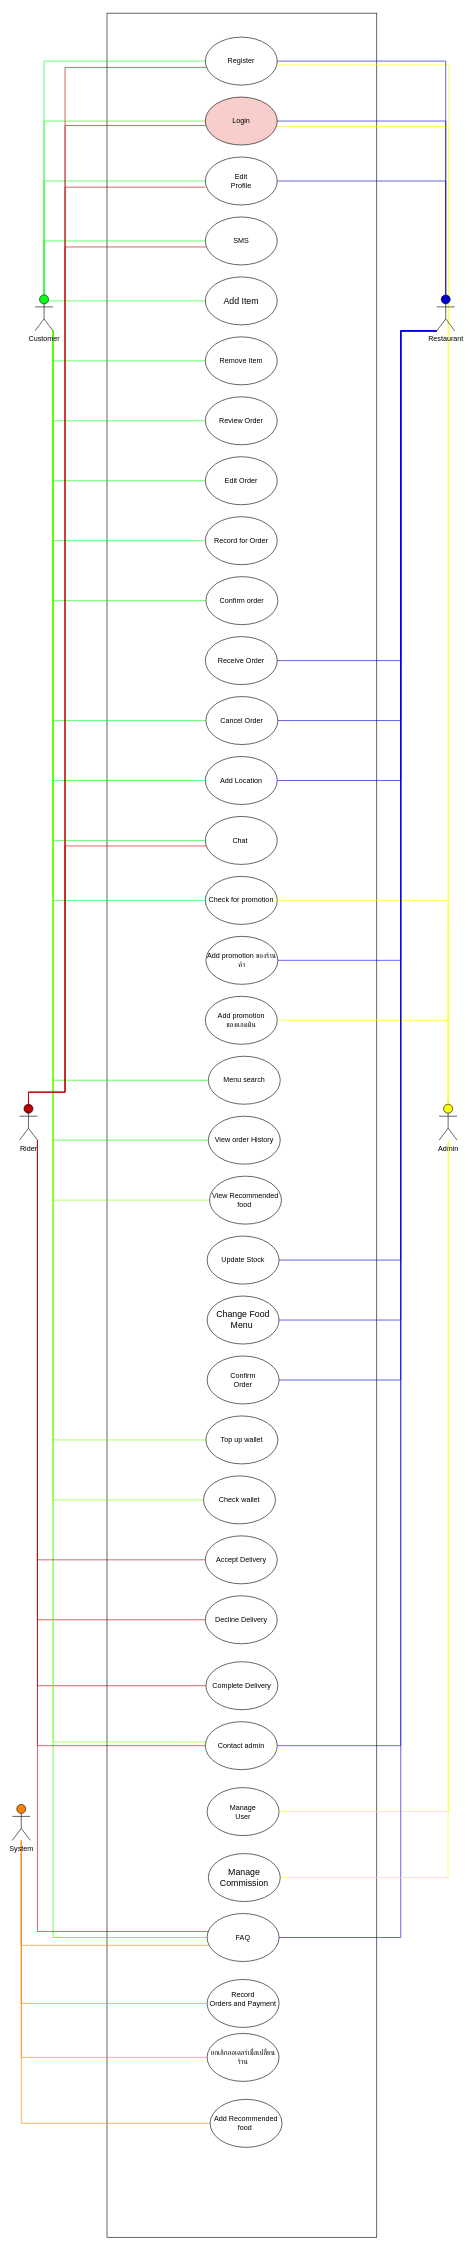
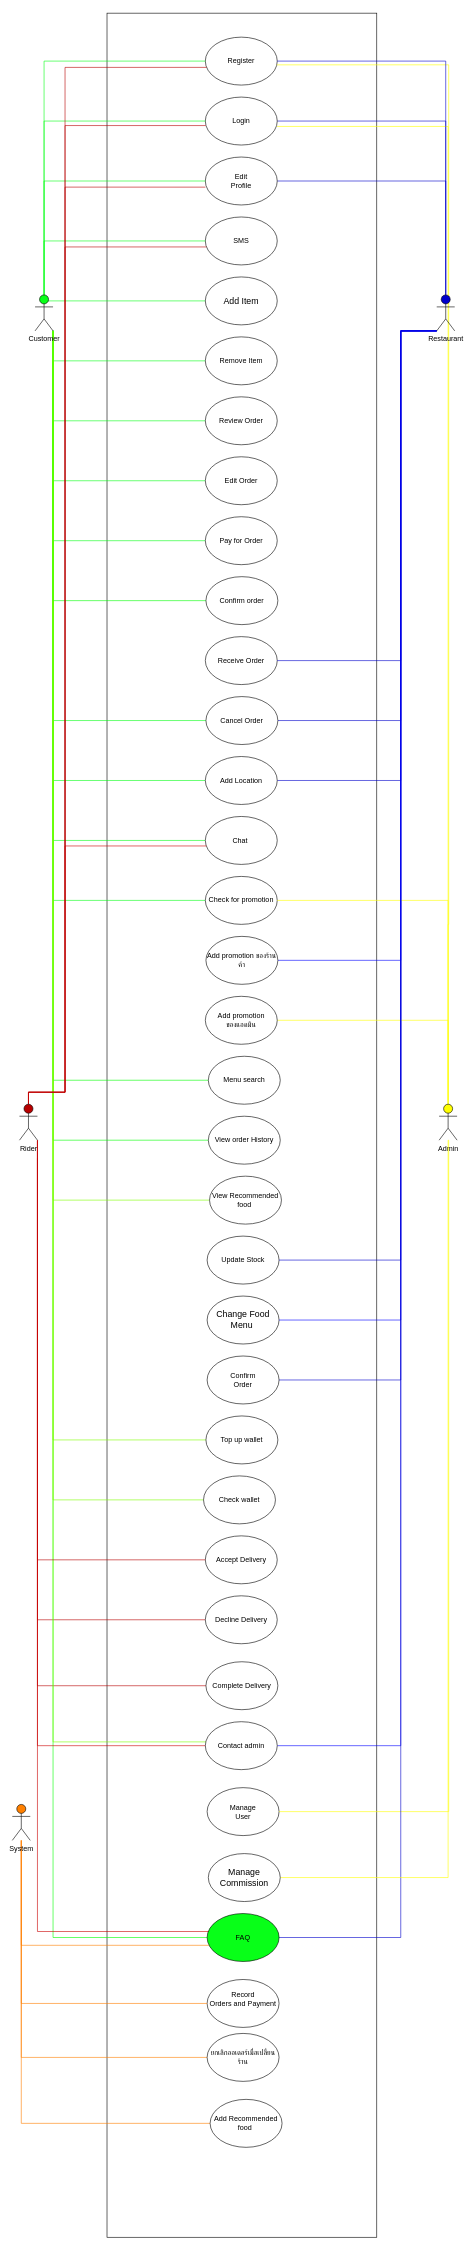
- <mxCell id="5" value="Login" style="ellipse;whiteSpace=wrap;html=1;fillColor=#f8cecc;" parent="1" vertex="1"><mxGeometry x="342" y="160" width="120" height="80" as="geometry" /></mxCell>
+ <mxCell id="5" value="Login" style="ellipse;whiteSpace=wrap;html=1;" parent="1" vertex="1"><mxGeometry x="342" y="160" width="120" height="80" as="geometry" /></mxCell>
- <mxCell id="18" value="&lt;span&gt;Record for Order&lt;/span&gt;" style="ellipse;whiteSpace=wrap;html=1;" parent="1" vertex="1"><mxGeometry x="342" y="860" width="120" height="80" as="geometry" /></mxCell>
+ <mxCell id="18" value="&lt;span&gt;Pay for Order&lt;/span&gt;" style="ellipse;whiteSpace=wrap;html=1;" parent="1" vertex="1"><mxGeometry x="342" y="860" width="120" height="80" as="geometry" /></mxCell>
- <mxCell id="88" value="FAQ" style="ellipse;whiteSpace=wrap;html=1;fillColor=#FFFFFF;" parent="1" vertex="1"><mxGeometry x="345" y="3190" width="120" height="80" as="geometry" /></mxCell>
+ <mxCell id="88" value="FAQ" style="ellipse;whiteSpace=wrap;html=1;fillColor=#08ff18;" parent="1" vertex="1"><mxGeometry x="345" y="3190" width="120" height="80" as="geometry" /></mxCell>
